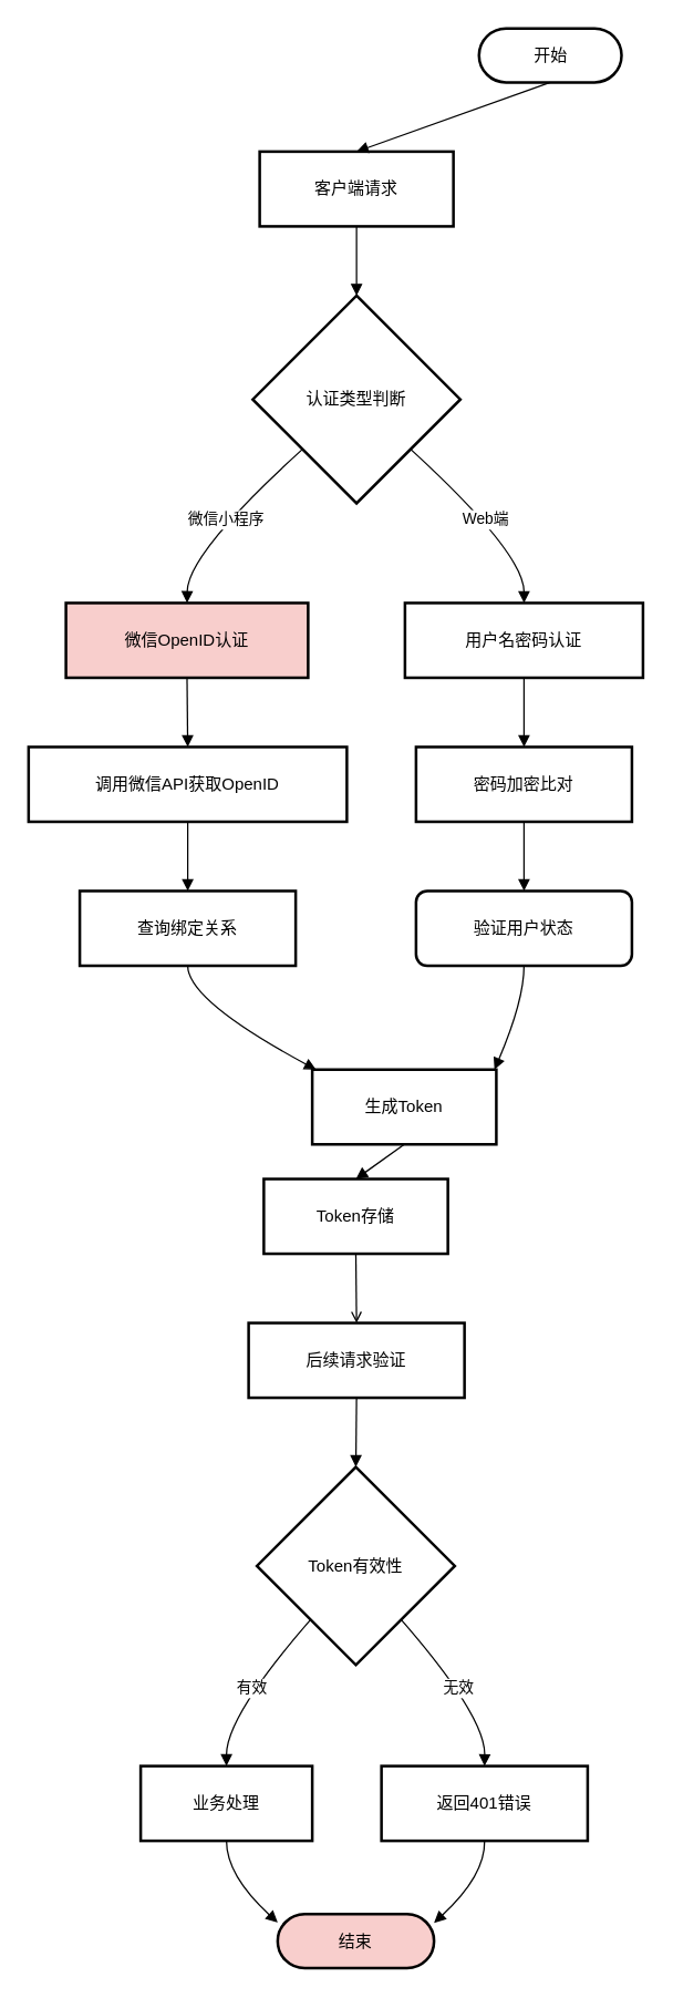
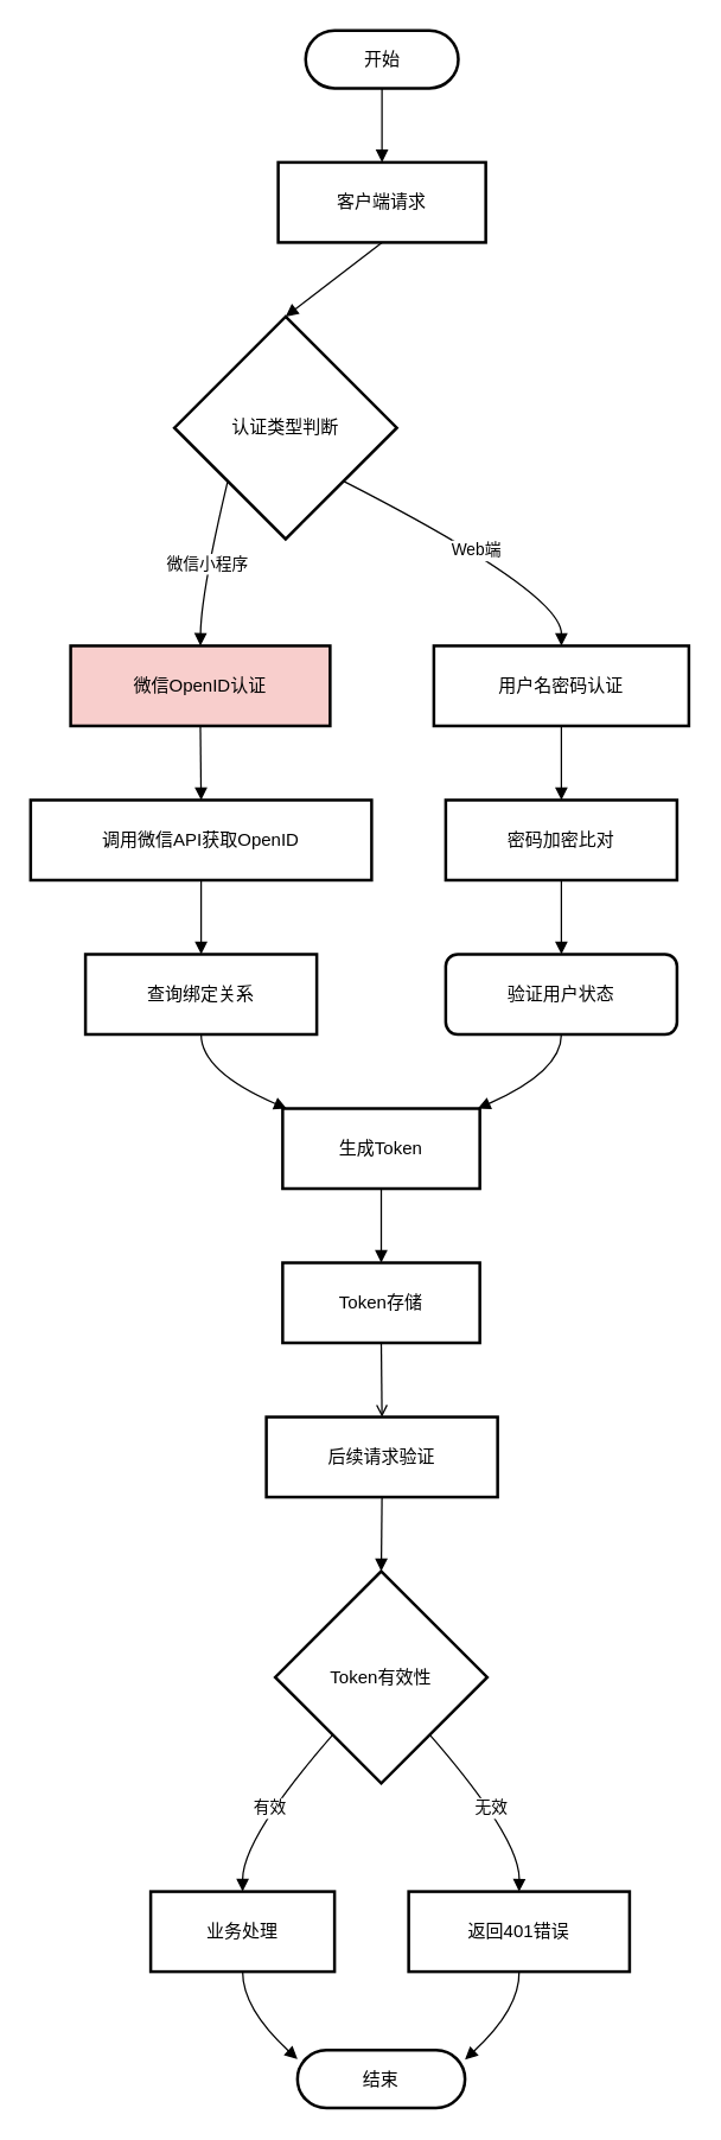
- <mxCell id="2" value="开始" style="rounded=1;whiteSpace=wrap;arcSize=50;strokeWidth=2;" vertex="1" parent="1"><mxGeometry x="345.5" y="20" width="103" height="39" as="geometry" /></mxCell>
+ <mxCell id="2" value="开始" style="rounded=1;whiteSpace=wrap;arcSize=50;strokeWidth=2;" vertex="1" parent="1"><mxGeometry x="205.5" y="20" width="103" height="39" as="geometry" /></mxCell>
- <mxCell id="4" value="认证类型判断" style="rhombus;strokeWidth=2;whiteSpace=wrap;" vertex="1" parent="1"><mxGeometry x="182" y="213" width="150" height="150" as="geometry" /></mxCell>
+ <mxCell id="4" value="认证类型判断" style="rhombus;strokeWidth=2;whiteSpace=wrap;" vertex="1" parent="1"><mxGeometry x="117" y="213" width="150" height="150" as="geometry" /></mxCell>
- <mxCell id="9" value="生成Token" style="whiteSpace=wrap;strokeWidth=2;" vertex="1" parent="1"><mxGeometry x="225" y="772" width="133" height="54" as="geometry" /></mxCell>
+ <mxCell id="9" value="生成Token" style="whiteSpace=wrap;strokeWidth=2;" vertex="1" parent="1"><mxGeometry x="190" y="747" width="133" height="54" as="geometry" /></mxCell>
- <mxCell id="17" value="结束" style="rounded=1;whiteSpace=wrap;arcSize=50;strokeWidth=2;fillColor=#f8cecc;" vertex="1" parent="1"><mxGeometry x="200" y="1382" width="113" height="39" as="geometry" /></mxCell>
+ <mxCell id="17" value="结束" style="rounded=1;whiteSpace=wrap;arcSize=50;strokeWidth=2;" vertex="1" parent="1"><mxGeometry x="200" y="1382" width="113" height="39" as="geometry" /></mxCell>
